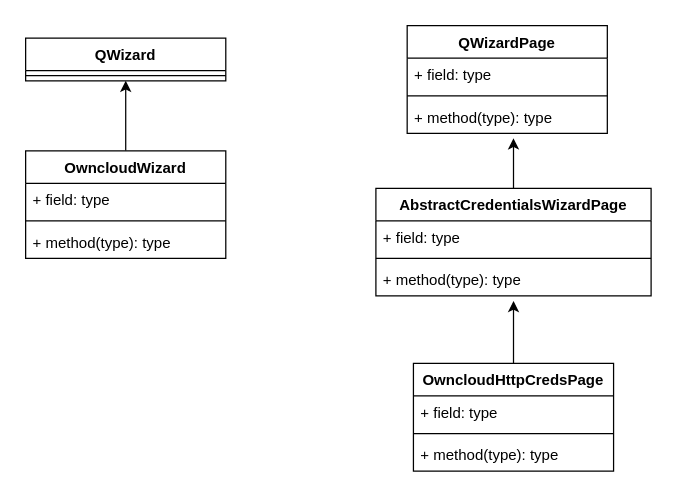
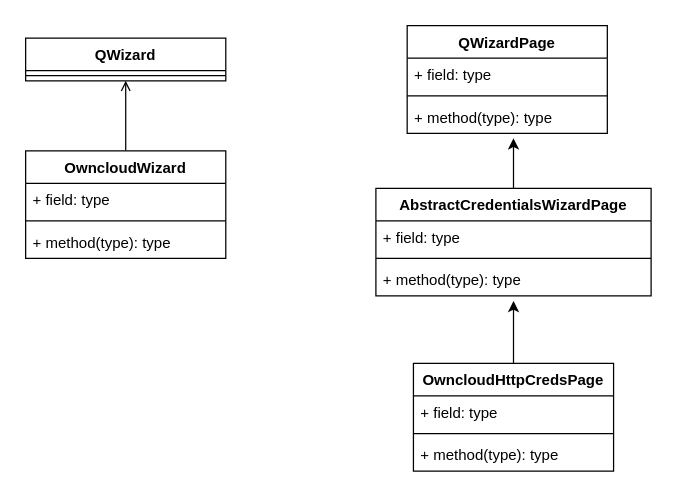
- <mxCell id="4" style="edgeStyle=orthogonalEdgeStyle;rounded=0;orthogonalLoop=1;jettySize=auto;html=1;entryX=0.5;entryY=1;entryDx=0;entryDy=0;" edge="1" parent="1" source="5" target="2"><mxGeometry relative="1" as="geometry" /></mxCell>
+ <mxCell id="4" style="edgeStyle=orthogonalEdgeStyle;rounded=0;orthogonalLoop=1;jettySize=auto;html=1;entryX=0.5;entryY=1;entryDx=0;entryDy=0;endArrow=open;" edge="1" parent="1" source="5" target="2"><mxGeometry relative="1" as="geometry" /></mxCell>
